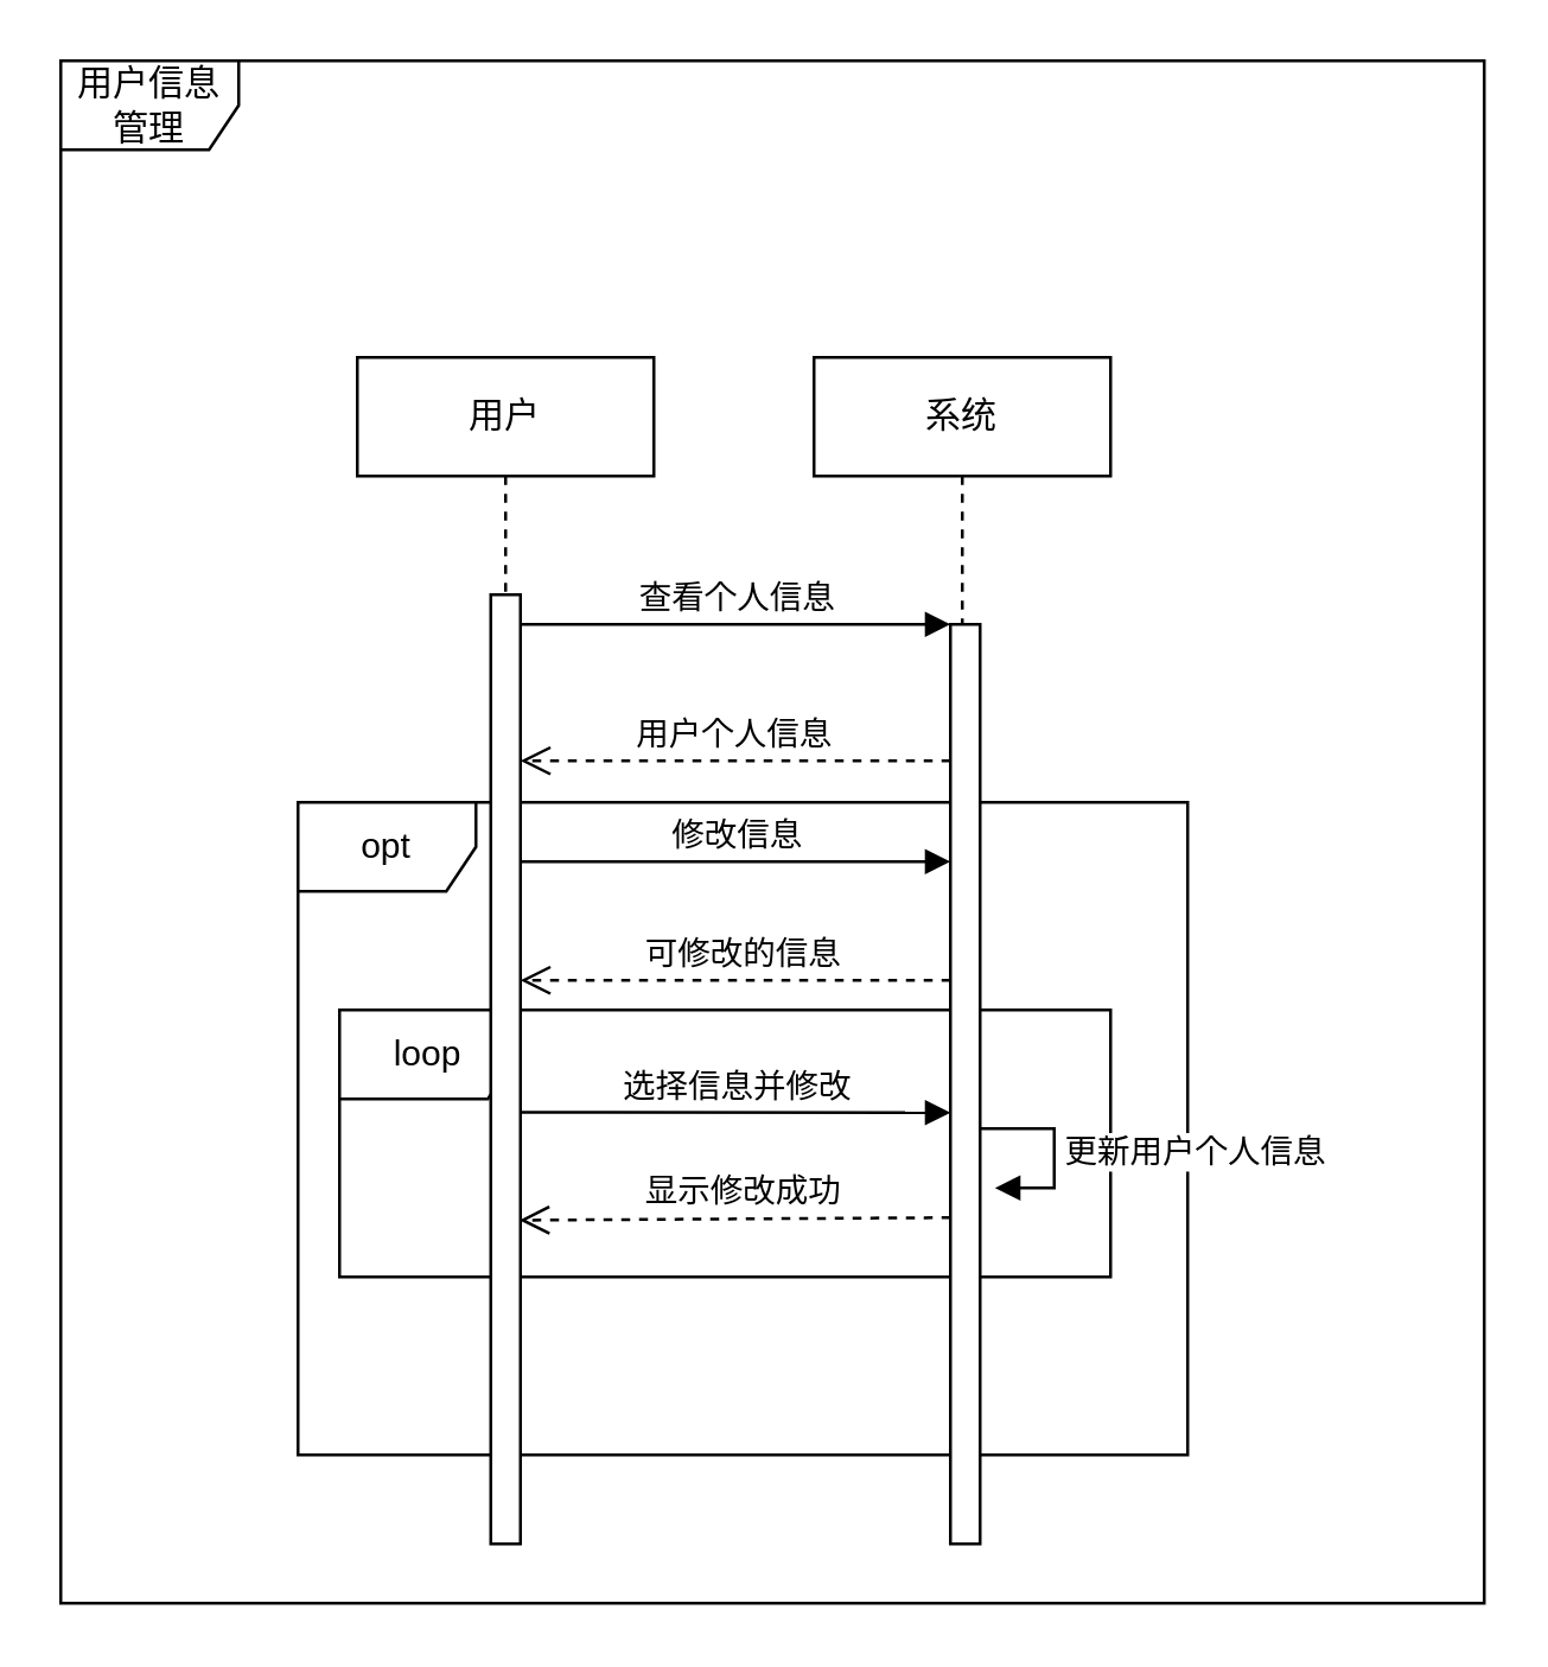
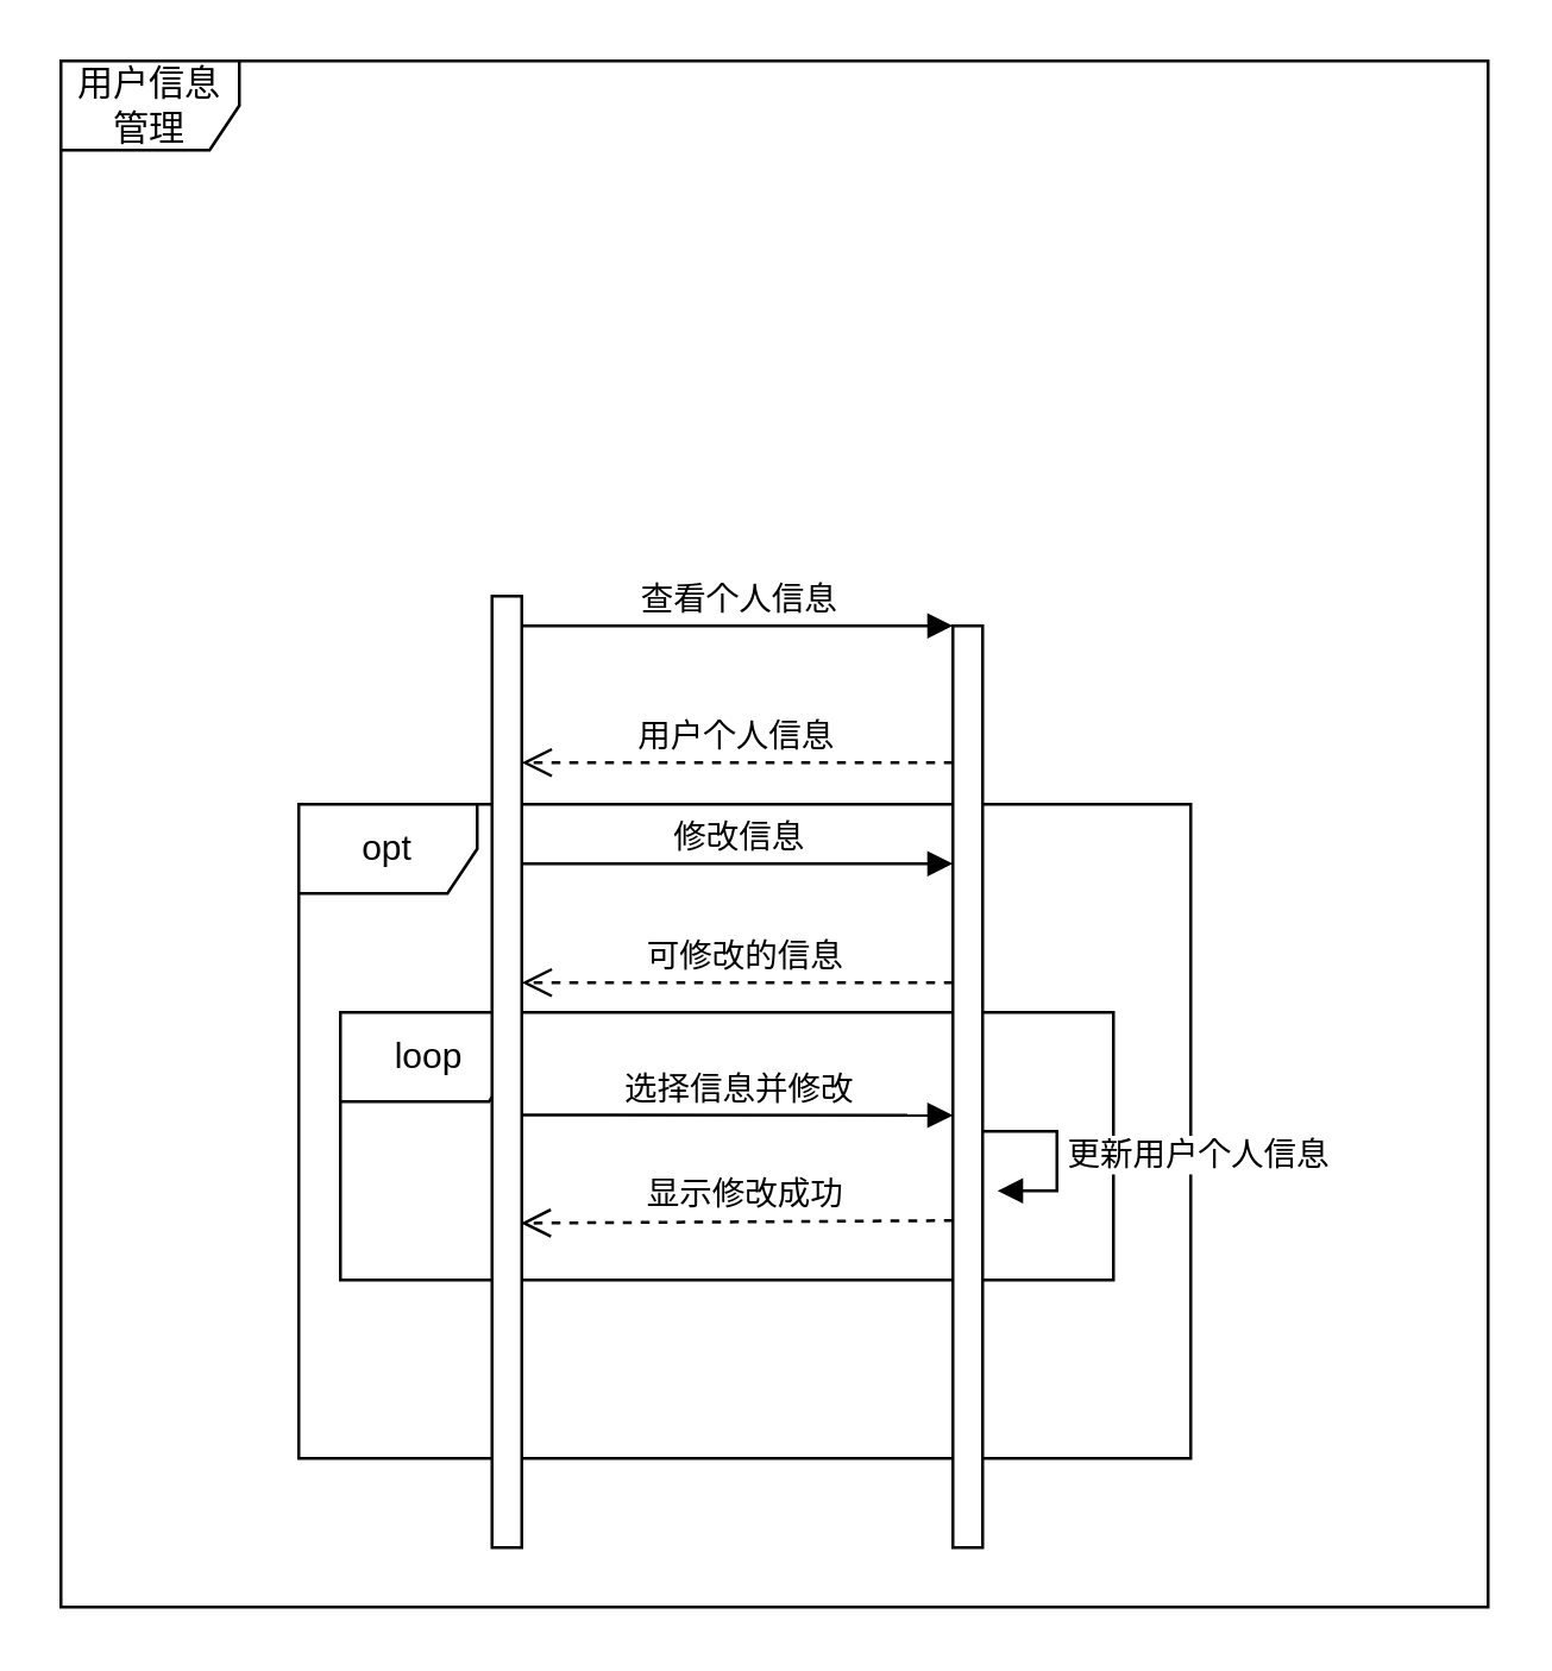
- <mxCell id="5" value="用户" style="shape=umlLifeline;perimeter=lifelinePerimeter;whiteSpace=wrap;html=1;container=1;collapsible=0;recursiveResize=0;outlineConnect=0;" parent="1" vertex="1"><mxGeometry x="120" y="120" width="100" height="80" as="geometry" /></mxCell>
- <mxCell id="6" value="系统" style="shape=umlLifeline;perimeter=lifelinePerimeter;whiteSpace=wrap;html=1;container=1;collapsible=0;recursiveResize=0;outlineConnect=0;" parent="1" vertex="1"><mxGeometry x="274" y="120" width="100" height="90" as="geometry" /></mxCell>
